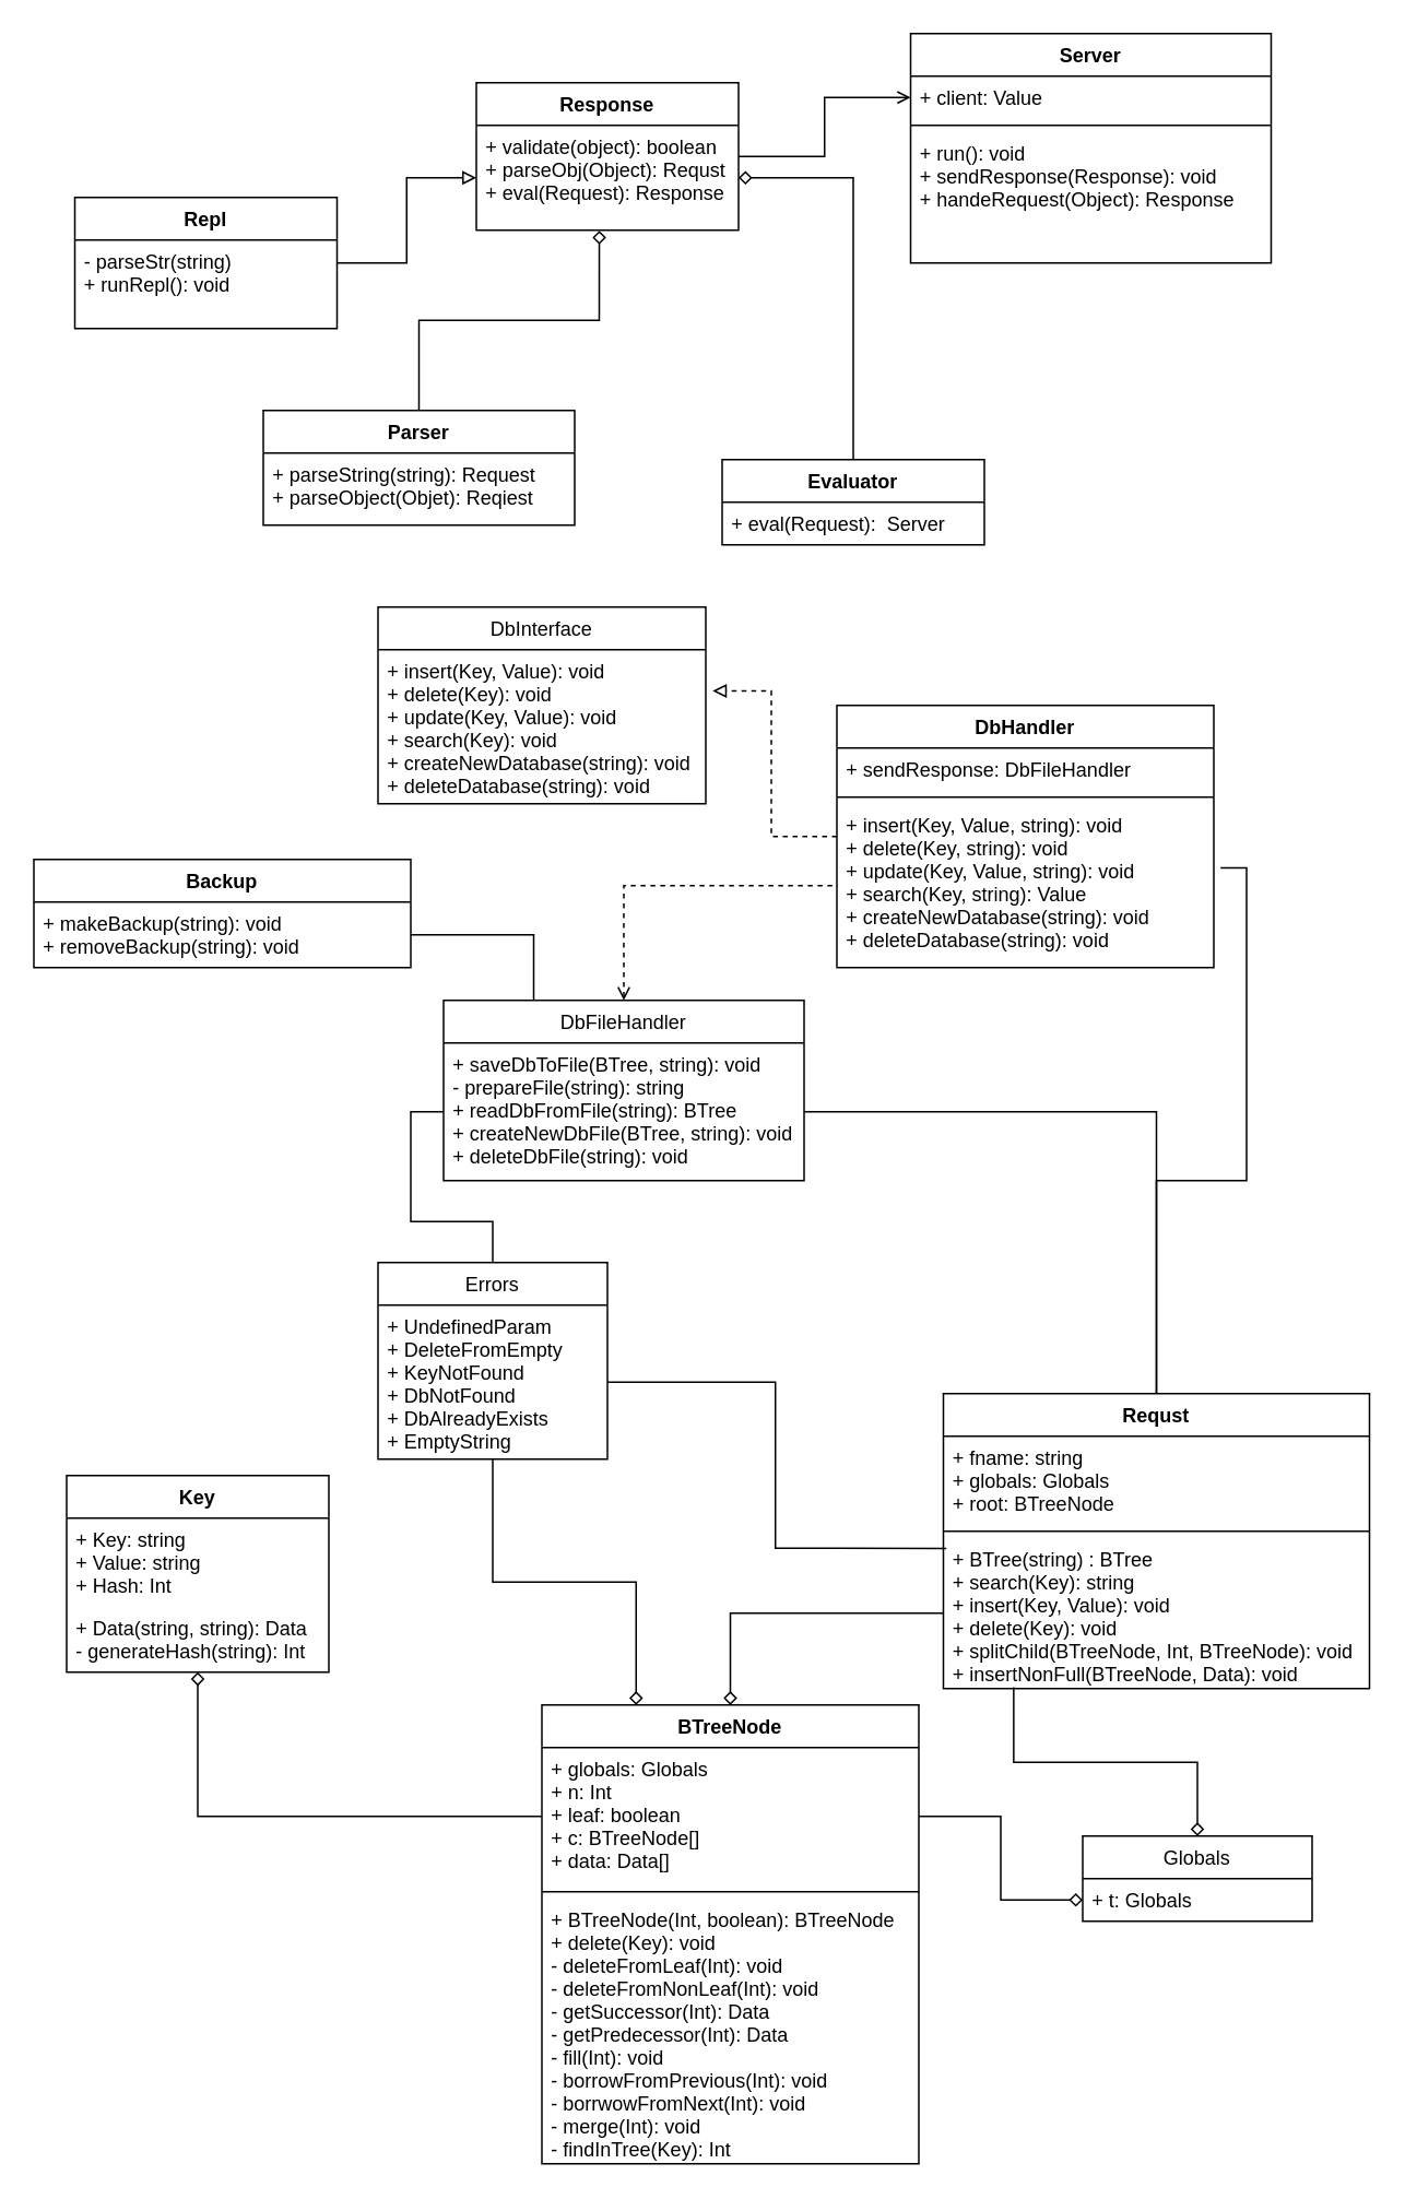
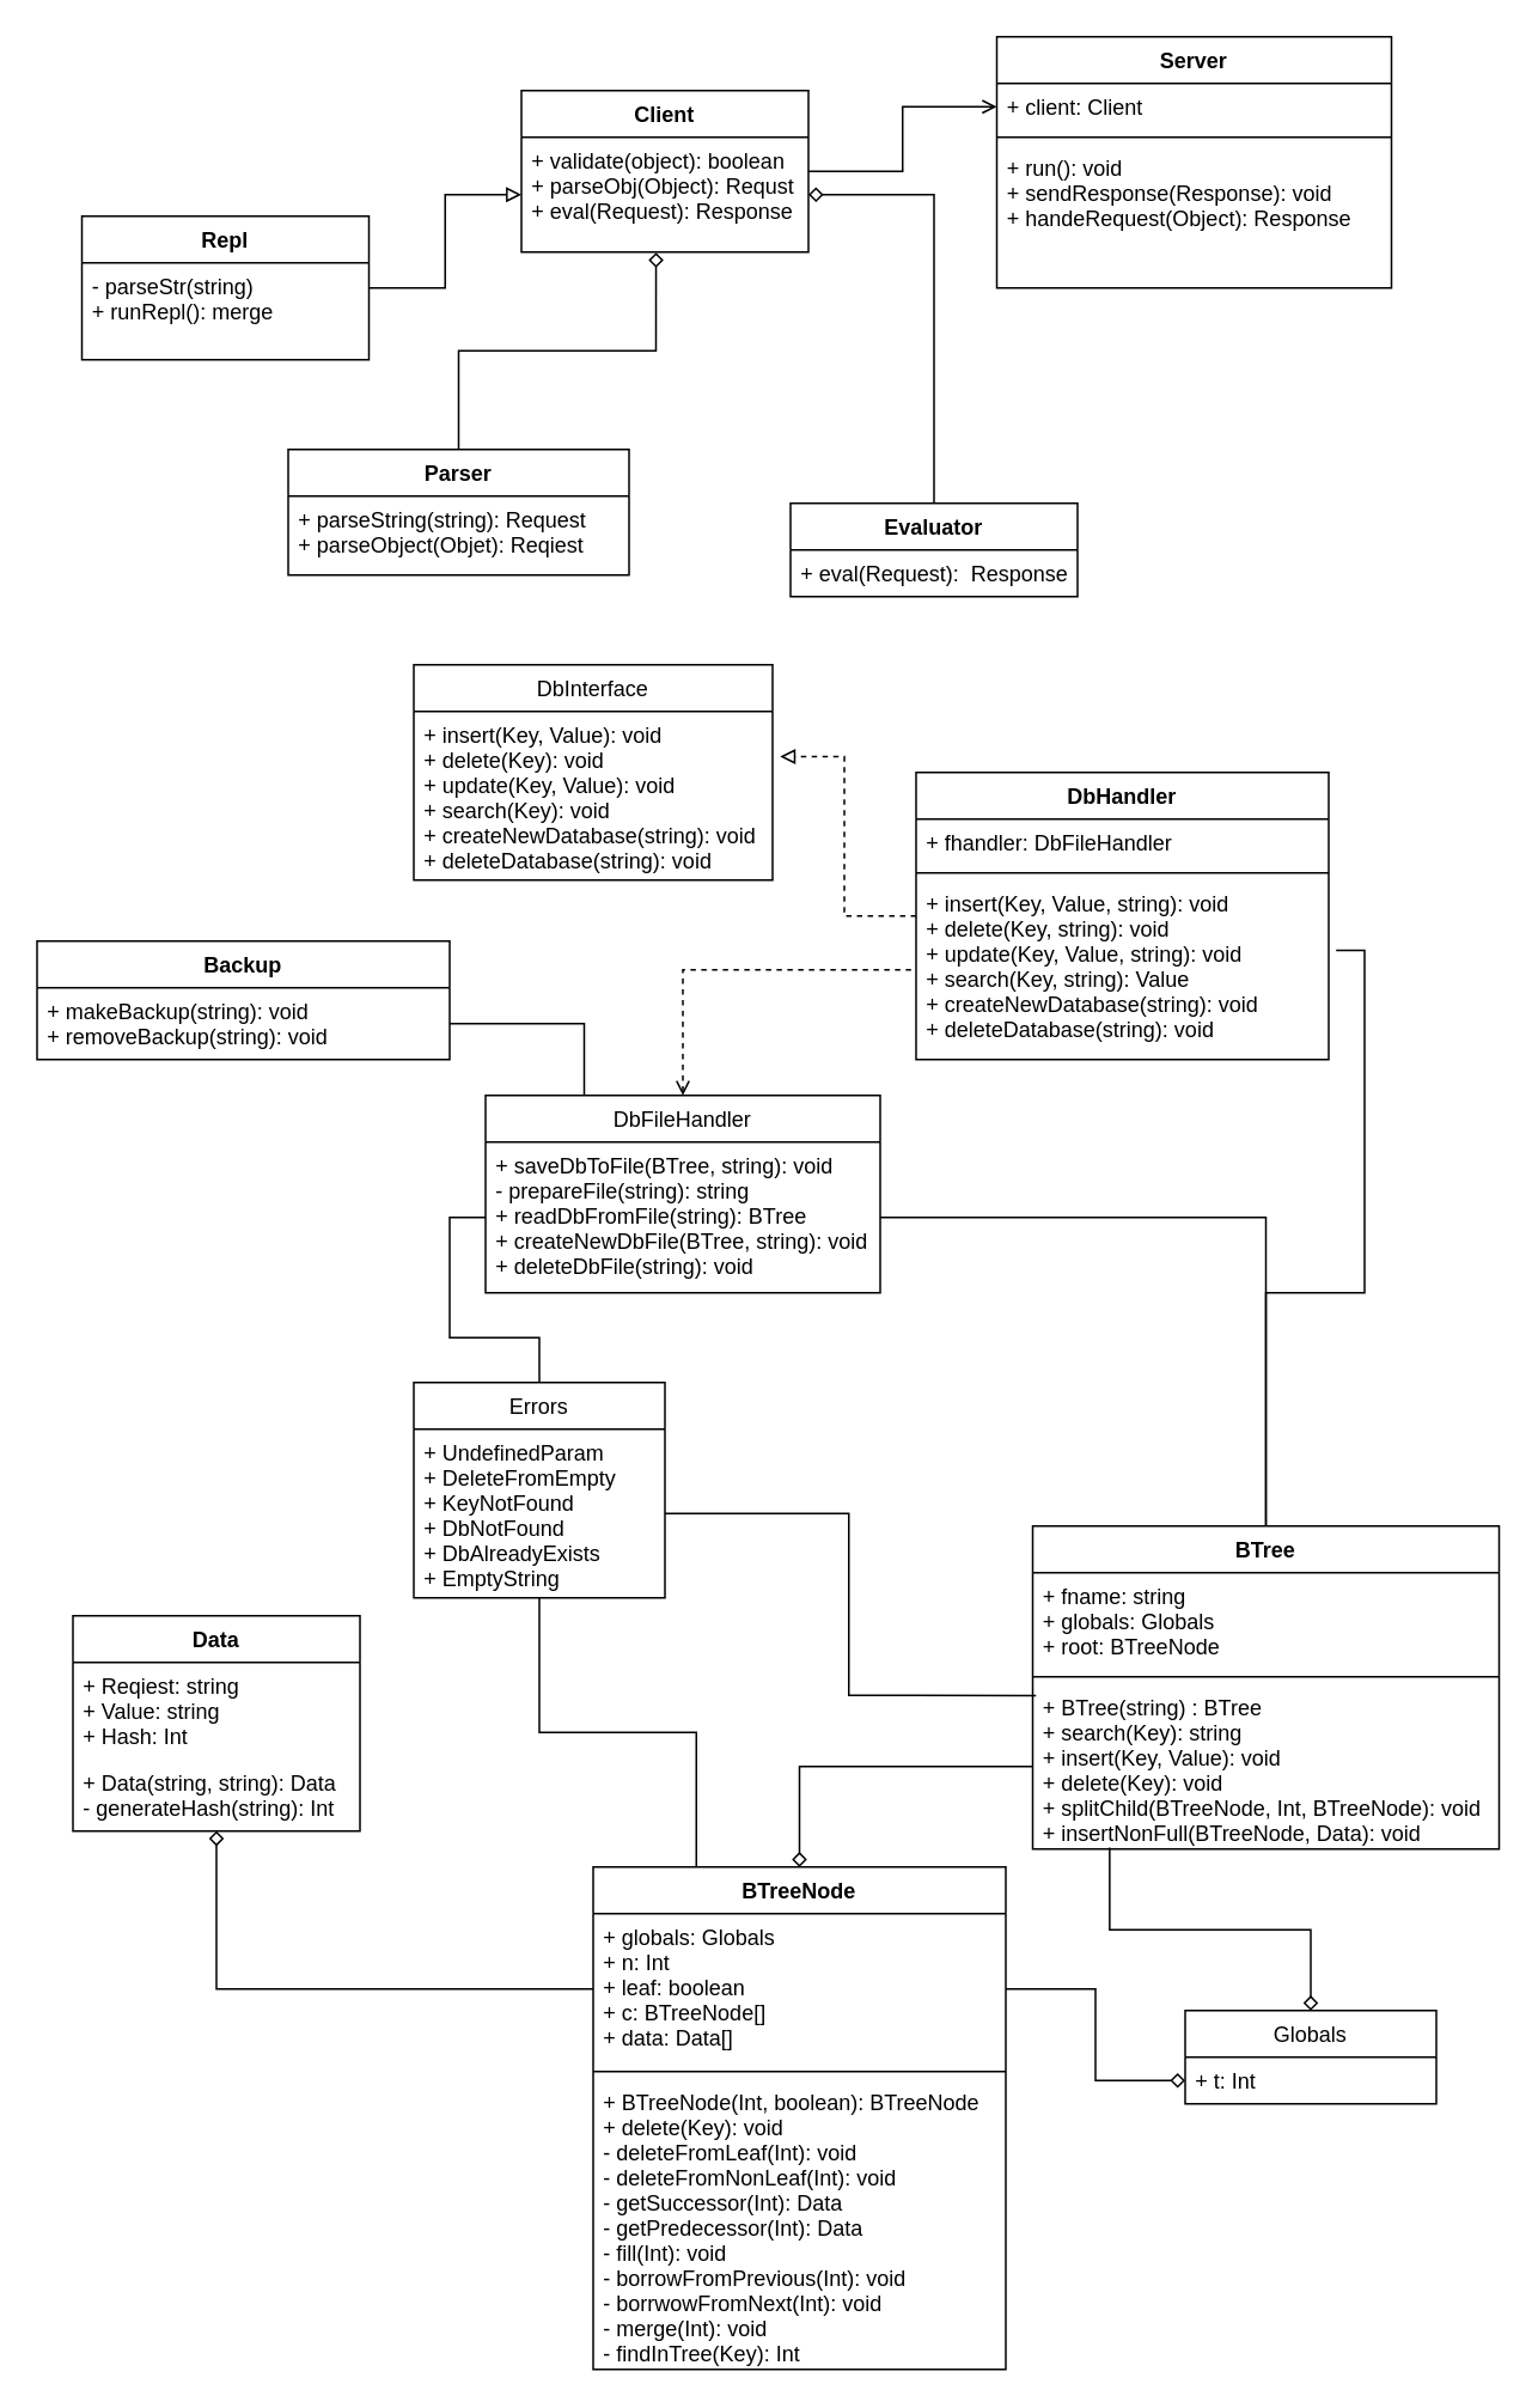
- <mxCell id="52" value="+ client: Value" style="text;strokeColor=none;fillColor=none;align=left;verticalAlign=top;spacingLeft=4;spacingRight=4;overflow=hidden;rotatable=0;points=[[0,0.5],[1,0.5]];portConstraint=eastwest;" parent="51" vertex="1"><mxGeometry y="26" width="220" height="26" as="geometry" /></mxCell>
+ <mxCell id="52" value="+ client: Client" style="text;strokeColor=none;fillColor=none;align=left;verticalAlign=top;spacingLeft=4;spacingRight=4;overflow=hidden;rotatable=0;points=[[0,0.5],[1,0.5]];portConstraint=eastwest;" parent="51" vertex="1"><mxGeometry y="26" width="220" height="26" as="geometry" /></mxCell>
- <mxCell id="18" value="Response" style="swimlane;fontStyle=1;align=center;verticalAlign=top;childLayout=stackLayout;horizontal=1;startSize=26;horizontalStack=0;resizeParent=1;resizeParentMax=0;resizeLast=0;collapsible=1;marginBottom=0;" parent="1" vertex="1"><mxGeometry x="290" y="50" width="160" height="90" as="geometry" /></mxCell>
+ <mxCell id="18" value="Client" style="swimlane;fontStyle=1;align=center;verticalAlign=top;childLayout=stackLayout;horizontal=1;startSize=26;horizontalStack=0;resizeParent=1;resizeParentMax=0;resizeLast=0;collapsible=1;marginBottom=0;" parent="1" vertex="1"><mxGeometry x="290" y="50" width="160" height="90" as="geometry" /></mxCell>
- <mxCell id="44" value="- parseStr(string)&#10;+ runRepl(): void" style="text;strokeColor=none;fillColor=none;align=left;verticalAlign=top;spacingLeft=4;spacingRight=4;overflow=hidden;rotatable=0;points=[[0,0.5],[1,0.5]];portConstraint=eastwest;" parent="43" vertex="1"><mxGeometry y="26" width="160" height="54" as="geometry" /></mxCell>
+ <mxCell id="44" value="- parseStr(string)&#10;+ runRepl(): merge" style="text;strokeColor=none;fillColor=none;align=left;verticalAlign=top;spacingLeft=4;spacingRight=4;overflow=hidden;rotatable=0;points=[[0,0.5],[1,0.5]];portConstraint=eastwest;" parent="43" vertex="1"><mxGeometry y="26" width="160" height="54" as="geometry" /></mxCell>
- <mxCell id="21" value="+ eval(Request):  Server" style="text;strokeColor=none;fillColor=none;align=left;verticalAlign=top;spacingLeft=4;spacingRight=4;overflow=hidden;rotatable=0;points=[[0,0.5],[1,0.5]];portConstraint=eastwest;" parent="20" vertex="1"><mxGeometry y="26" width="160" height="26" as="geometry" /></mxCell>
+ <mxCell id="21" value="+ eval(Request):  Response" style="text;strokeColor=none;fillColor=none;align=left;verticalAlign=top;spacingLeft=4;spacingRight=4;overflow=hidden;rotatable=0;points=[[0,0.5],[1,0.5]];portConstraint=eastwest;" parent="20" vertex="1"><mxGeometry y="26" width="160" height="26" as="geometry" /></mxCell>
- <mxCell id="23" value="+ sendResponse: DbFileHandler" style="text;strokeColor=none;fillColor=none;align=left;verticalAlign=top;spacingLeft=4;spacingRight=4;overflow=hidden;rotatable=0;points=[[0,0.5],[1,0.5]];portConstraint=eastwest;" parent="22" vertex="1"><mxGeometry y="26" width="230" height="26" as="geometry" /></mxCell>
+ <mxCell id="23" value="+ fhandler: DbFileHandler" style="text;strokeColor=none;fillColor=none;align=left;verticalAlign=top;spacingLeft=4;spacingRight=4;overflow=hidden;rotatable=0;points=[[0,0.5],[1,0.5]];portConstraint=eastwest;" parent="22" vertex="1"><mxGeometry y="26" width="230" height="26" as="geometry" /></mxCell>
- <mxCell id="47" value="Requst" style="swimlane;fontStyle=1;align=center;verticalAlign=top;childLayout=stackLayout;horizontal=1;startSize=26;horizontalStack=0;resizeParent=1;resizeParentMax=0;resizeLast=0;collapsible=1;marginBottom=0;" parent="1" vertex="1"><mxGeometry x="575" y="850" width="260" height="180" as="geometry" /></mxCell>
+ <mxCell id="47" value="BTree" style="swimlane;fontStyle=1;align=center;verticalAlign=top;childLayout=stackLayout;horizontal=1;startSize=26;horizontalStack=0;resizeParent=1;resizeParentMax=0;resizeLast=0;collapsible=1;marginBottom=0;" parent="1" vertex="1"><mxGeometry x="575" y="850" width="260" height="180" as="geometry" /></mxCell>
- <mxCell id="38" value="Key" style="swimlane;fontStyle=1;align=center;verticalAlign=top;childLayout=stackLayout;horizontal=1;startSize=26;horizontalStack=0;resizeParent=1;resizeParentMax=0;resizeLast=0;collapsible=1;marginBottom=0;" parent="1" vertex="1"><mxGeometry x="40" y="900" width="160" height="120" as="geometry" /></mxCell>
+ <mxCell id="38" value="Data" style="swimlane;fontStyle=1;align=center;verticalAlign=top;childLayout=stackLayout;horizontal=1;startSize=26;horizontalStack=0;resizeParent=1;resizeParentMax=0;resizeLast=0;collapsible=1;marginBottom=0;" parent="1" vertex="1"><mxGeometry x="40" y="900" width="160" height="120" as="geometry" /></mxCell>
- <mxCell id="39" value="+ Key: string&#10;+ Value: string&#10;+ Hash: Int" style="text;strokeColor=none;fillColor=none;align=left;verticalAlign=top;spacingLeft=4;spacingRight=4;overflow=hidden;rotatable=0;points=[[0,0.5],[1,0.5]];portConstraint=eastwest;" parent="38" vertex="1"><mxGeometry y="26" width="160" height="54" as="geometry" /></mxCell>
+ <mxCell id="39" value="+ Reqiest: string&#10;+ Value: string&#10;+ Hash: Int" style="text;strokeColor=none;fillColor=none;align=left;verticalAlign=top;spacingLeft=4;spacingRight=4;overflow=hidden;rotatable=0;points=[[0,0.5],[1,0.5]];portConstraint=eastwest;" parent="38" vertex="1"><mxGeometry y="26" width="160" height="54" as="geometry" /></mxCell>
- <mxCell id="14" style="edgeStyle=orthogonalEdgeStyle;rounded=0;orthogonalLoop=1;jettySize=auto;html=1;entryX=0.25;entryY=0;entryDx=0;entryDy=0;startArrow=none;startFill=0;endArrow=diamond;endFill=0;" parent="1" source="36" target="32" edge="1"><mxGeometry relative="1" as="geometry" /></mxCell>
+ <mxCell id="14" style="edgeStyle=orthogonalEdgeStyle;rounded=0;orthogonalLoop=1;jettySize=auto;html=1;entryX=0.25;entryY=0;entryDx=0;entryDy=0;startArrow=none;startFill=0;endArrow=none;endFill=0;" parent="1" source="36" target="32" edge="1"><mxGeometry relative="1" as="geometry" /></mxCell>
- <mxCell id="42" value="+ t: Globals" style="text;strokeColor=none;fillColor=none;align=left;verticalAlign=top;spacingLeft=4;spacingRight=4;overflow=hidden;rotatable=0;points=[[0,0.5],[1,0.5]];portConstraint=eastwest;" parent="41" vertex="1"><mxGeometry y="26" width="140" height="26" as="geometry" /></mxCell>
+ <mxCell id="42" value="+ t: Int" style="text;strokeColor=none;fillColor=none;align=left;verticalAlign=top;spacingLeft=4;spacingRight=4;overflow=hidden;rotatable=0;points=[[0,0.5],[1,0.5]];portConstraint=eastwest;" parent="41" vertex="1"><mxGeometry y="26" width="140" height="26" as="geometry" /></mxCell>
